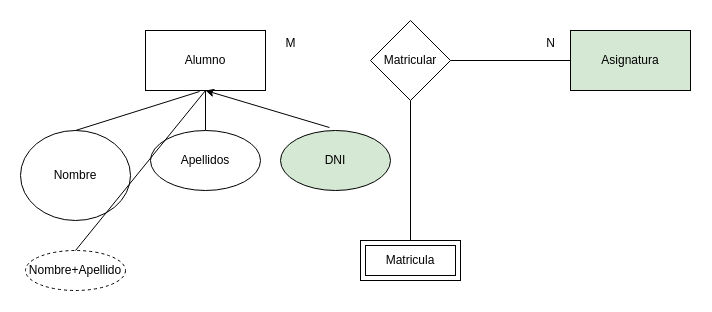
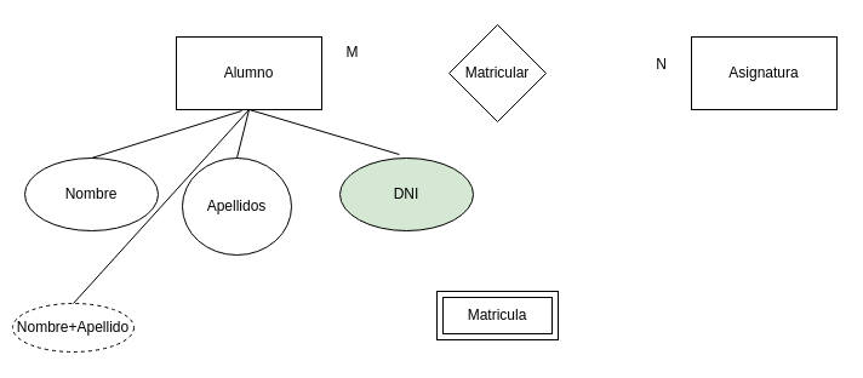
- <mxCell id="17" value="N" style="text;html=1;align=center;verticalAlign=middle;resizable=0;points=[];autosize=1;strokeColor=none;fillColor=none;" parent="1" vertex="1"><mxGeometry x="535" y="28" width="30" height="30" as="geometry" /></mxCell>
+ <mxCell id="17" value="N" style="text;html=1;align=center;verticalAlign=middle;resizable=0;points=[];autosize=1;strokeColor=none;fillColor=none;" parent="1" vertex="1"><mxGeometry x="530" y="38" width="30" height="30" as="geometry" /></mxCell>
- <mxCell id="11" value="" style="endArrow=none;html=1;rounded=0;entryX=1;entryY=0.5;entryDx=0;entryDy=0;exitX=0;exitY=0.5;exitDx=0;exitDy=0;" parent="1" source="9" target="10" edge="1"><mxGeometry width="50" height="50" relative="1" as="geometry"><mxPoint x="410" y="130" as="sourcePoint" /><mxPoint x="460" y="80" as="targetPoint" /></mxGeometry></mxCell>
- <mxCell id="9" value="Asignatura" style="rounded=0;whiteSpace=wrap;html=1;fillColor=#d5e8d4;" parent="1" vertex="1"><mxGeometry x="570" y="30" width="120" height="60" as="geometry" /></mxCell>
+ <mxCell id="9" value="Asignatura" style="rounded=0;whiteSpace=wrap;html=1;" parent="1" vertex="1"><mxGeometry x="570" y="30" width="120" height="60" as="geometry" /></mxCell>
- <mxCell id="6" value="" style="endArrow=classic;html=1;rounded=0;exitX=0.445;exitY=-0.05;exitDx=0;exitDy=0;exitPerimeter=0;entryX=0.5;entryY=1;entryDx=0;entryDy=0;" parent="1" source="5" target="2" edge="1"><mxGeometry width="50" height="50" relative="1" as="geometry"><mxPoint x="410" y="130" as="sourcePoint" /><mxPoint x="460" y="80" as="targetPoint" /></mxGeometry></mxCell>
+ <mxCell id="6" value="" style="endArrow=none;html=1;rounded=0;exitX=0.445;exitY=-0.05;exitDx=0;exitDy=0;exitPerimeter=0;entryX=0.5;entryY=1;entryDx=0;entryDy=0;" parent="1" source="5" target="2" edge="1"><mxGeometry width="50" height="50" relative="1" as="geometry"><mxPoint x="410" y="130" as="sourcePoint" /><mxPoint x="460" y="80" as="targetPoint" /></mxGeometry></mxCell>
- <mxCell id="4" value="Apellidos" style="ellipse;whiteSpace=wrap;html=1;" parent="1" vertex="1"><mxGeometry x="150" y="130" width="110" height="60" as="geometry" /></mxCell>
+ <mxCell id="4" value="Apellidos" style="ellipse;whiteSpace=wrap;html=1;" parent="1" vertex="1"><mxGeometry x="150" y="130" width="90" height="80" as="geometry" /></mxCell>
- <mxCell id="13" value="" style="endArrow=none;html=1;rounded=0;entryX=0.5;entryY=1;entryDx=0;entryDy=0;exitX=0.5;exitY=0;exitDx=0;exitDy=0;" parent="1" source="12" target="10" edge="1"><mxGeometry width="50" height="50" relative="1" as="geometry"><mxPoint x="410" y="230" as="sourcePoint" /><mxPoint x="460" y="80" as="targetPoint" /></mxGeometry></mxCell>
- <mxCell id="3" value="Nombre" style="ellipse;whiteSpace=wrap;html=1;" parent="1" vertex="1"><mxGeometry x="20" y="130" width="110" height="90" as="geometry" /></mxCell>
+ <mxCell id="3" value="Nombre" style="ellipse;whiteSpace=wrap;html=1;" parent="1" vertex="1"><mxGeometry x="20" y="130" width="110" height="60" as="geometry" /></mxCell>
- <mxCell id="14" value="Nombre+Apellido" style="ellipse;whiteSpace=wrap;html=1;align=center;dashed=1;" parent="1" vertex="1"><mxGeometry x="25" y="250" width="100" height="40" as="geometry" /></mxCell>
+ <mxCell id="14" value="Nombre+Apellido" style="ellipse;whiteSpace=wrap;html=1;align=center;dashed=1;" parent="1" vertex="1"><mxGeometry x="10" y="250" width="100" height="40" as="geometry" /></mxCell>
